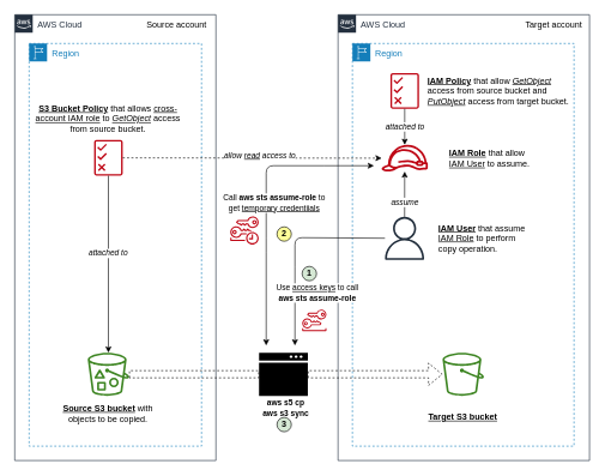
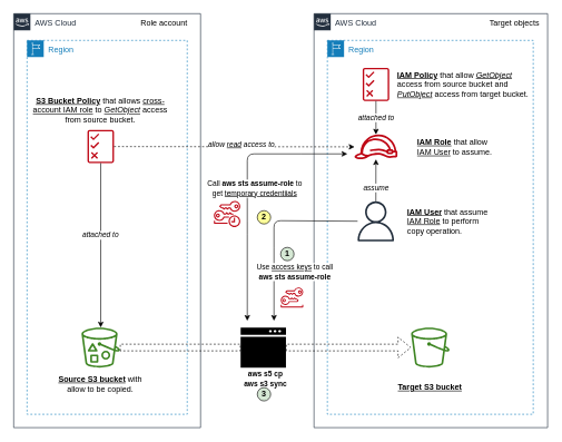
- <mxCell id="3" value="Source account" style="text;html=1;align=center;verticalAlign=middle;resizable=0;points=[];autosize=1;strokeColor=none;fillColor=none;" parent="2" vertex="1"><mxGeometry x="170" width="110" height="30" as="geometry" /></mxCell>
+ <mxCell id="3" value="Role account" style="text;html=1;align=center;verticalAlign=middle;resizable=0;points=[];autosize=1;strokeColor=none;fillColor=none;" parent="2" vertex="1"><mxGeometry x="170" width="110" height="30" as="geometry" /></mxCell>
- <mxCell id="24" value="Target account" style="text;html=1;align=center;verticalAlign=middle;resizable=0;points=[];autosize=1;strokeColor=none;fillColor=none;" parent="11" vertex="1"><mxGeometry x="250" width="100" height="30" as="geometry" /></mxCell>
+ <mxCell id="24" value="Target objects" style="text;html=1;align=center;verticalAlign=middle;resizable=0;points=[];autosize=1;strokeColor=none;fillColor=none;" parent="11" vertex="1"><mxGeometry x="250" width="100" height="30" as="geometry" /></mxCell>
- <mxCell id="10" value="&lt;b&gt;&lt;u&gt;Source S3 bucket&lt;/u&gt;&lt;/b&gt;&amp;nbsp;with objects to be copied." style="text;strokeColor=none;align=center;fillColor=none;html=1;verticalAlign=middle;whiteSpace=wrap;rounded=0;" parent="4" vertex="1"><mxGeometry x="38.18" y="500" width="144.42" height="30" as="geometry" /></mxCell>
+ <mxCell id="10" value="&lt;b&gt;&lt;u&gt;Source S3 bucket&lt;/u&gt;&lt;/b&gt;&amp;nbsp;with allow to be copied." style="text;strokeColor=none;align=center;fillColor=none;html=1;verticalAlign=middle;whiteSpace=wrap;rounded=0;" parent="4" vertex="1"><mxGeometry x="38.18" y="500" width="144.42" height="30" as="geometry" /></mxCell>
